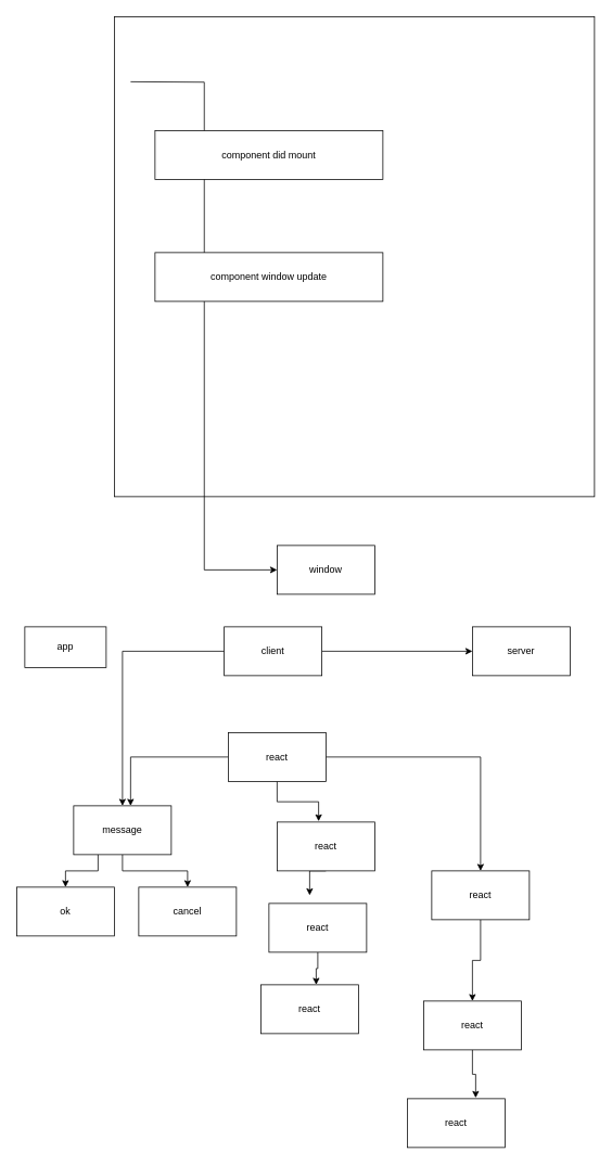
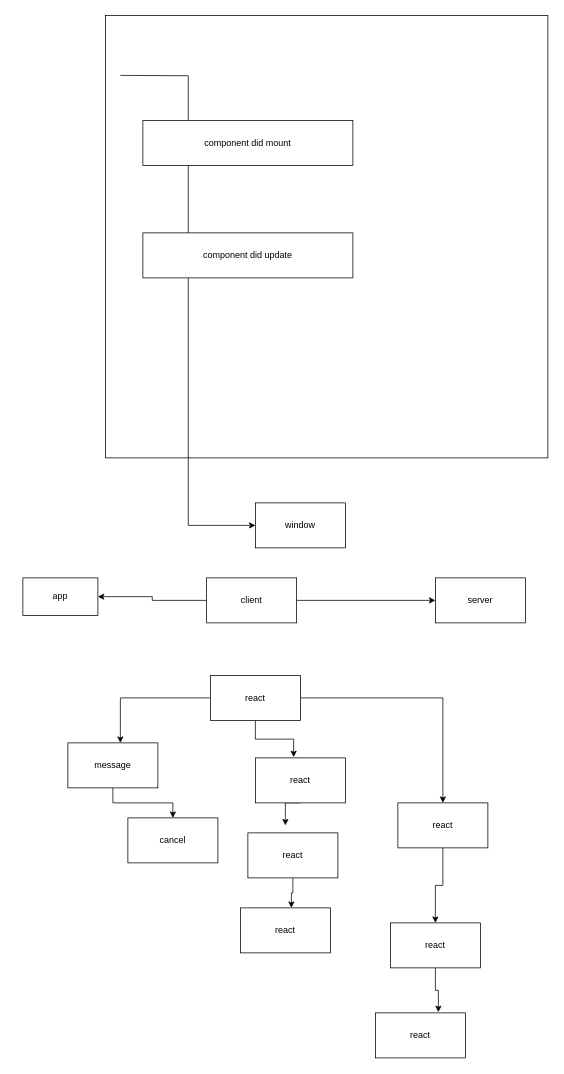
- <mxCell id="6" value="component window update&lt;br&gt;" style="rounded=0;whiteSpace=wrap;html=1;" vertex="1" parent="1"><mxGeometry x="190" y="310" width="280" height="60" as="geometry" /></mxCell>
+ <mxCell id="6" value="component did update&lt;br&gt;" style="rounded=0;whiteSpace=wrap;html=1;" vertex="1" parent="1"><mxGeometry x="190" y="310" width="280" height="60" as="geometry" /></mxCell>
- <mxCell id="8" style="edgeStyle=orthogonalEdgeStyle;rounded=0;orthogonalLoop=1;jettySize=auto;html=1;exitX=0;exitY=0.5;exitDx=0;exitDy=0;" edge="1" parent="1" source="10" target="18"><mxGeometry relative="1" as="geometry" /></mxCell>
+ <mxCell id="8" style="edgeStyle=orthogonalEdgeStyle;rounded=0;orthogonalLoop=1;jettySize=auto;html=1;exitX=0;exitY=0.5;exitDx=0;exitDy=0;entryX=1;entryY=0.5;entryDx=0;entryDy=0;" edge="1" parent="1" source="10" target="7"><mxGeometry relative="1" as="geometry" /></mxCell>
- <mxCell id="17" style="edgeStyle=orthogonalEdgeStyle;rounded=0;orthogonalLoop=1;jettySize=auto;html=1;exitX=0.25;exitY=1;exitDx=0;exitDy=0;entryX=0.5;entryY=0;entryDx=0;entryDy=0;" edge="1" parent="1" source="18" target="30"><mxGeometry relative="1" as="geometry" /></mxCell>
- <mxCell id="30" value="ok" style="rounded=0;whiteSpace=wrap;html=1;" vertex="1" parent="1"><mxGeometry x="20" y="1090" width="120" height="60" as="geometry" /></mxCell>
